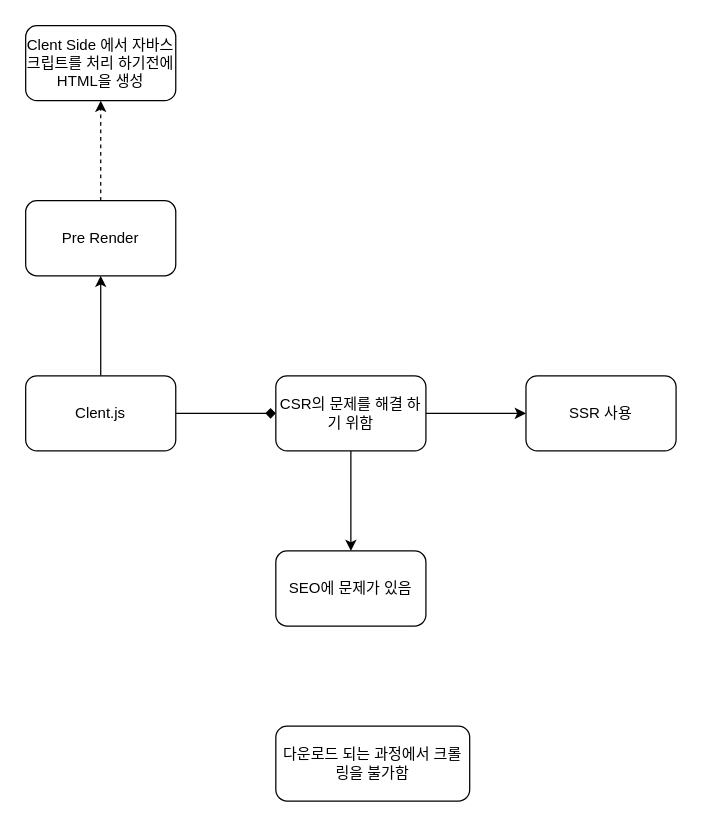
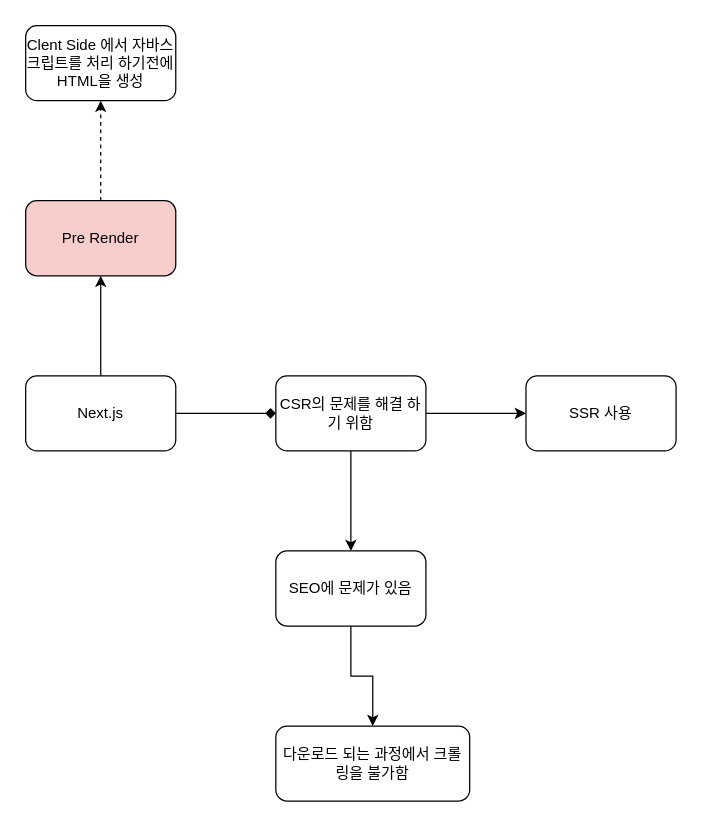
- <mxCell id="13" value="Pre Render" style="rounded=1;whiteSpace=wrap;html=1;" vertex="1" parent="1"><mxGeometry x="20" y="160" width="120" height="60" as="geometry" /></mxCell>
+ <mxCell id="13" value="Pre Render" style="rounded=1;whiteSpace=wrap;html=1;fillColor=#f8cecc;" vertex="1" parent="1"><mxGeometry x="20" y="160" width="120" height="60" as="geometry" /></mxCell>
- <mxCell id="4" value="Clent.js" style="rounded=1;whiteSpace=wrap;html=1;" vertex="1" parent="1"><mxGeometry x="20" y="300" width="120" height="60" as="geometry" /></mxCell>
+ <mxCell id="4" value="Next.js" style="rounded=1;whiteSpace=wrap;html=1;" vertex="1" parent="1"><mxGeometry x="20" y="300" width="120" height="60" as="geometry" /></mxCell>
+ <mxCell id="8" value="" style="edgeStyle=orthogonalEdgeStyle;rounded=0;orthogonalLoop=1;jettySize=auto;html=1;" edge="1" parent="1" source="9" target="11"><mxGeometry relative="1" as="geometry" /></mxCell>
